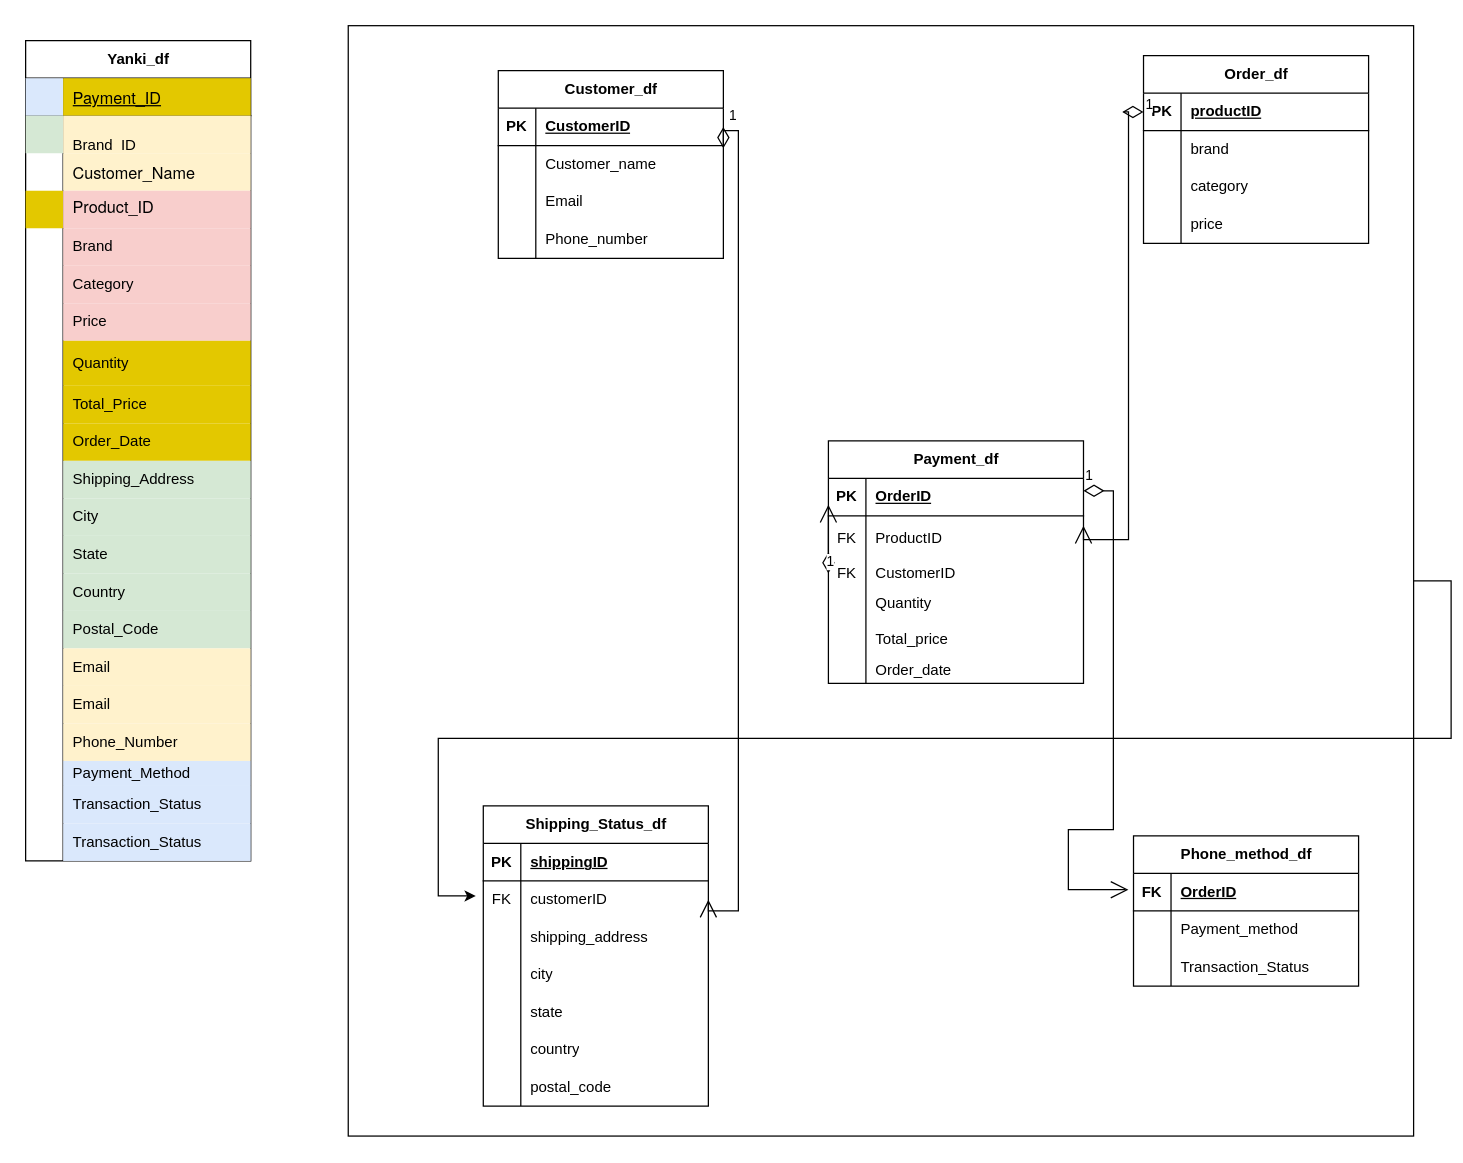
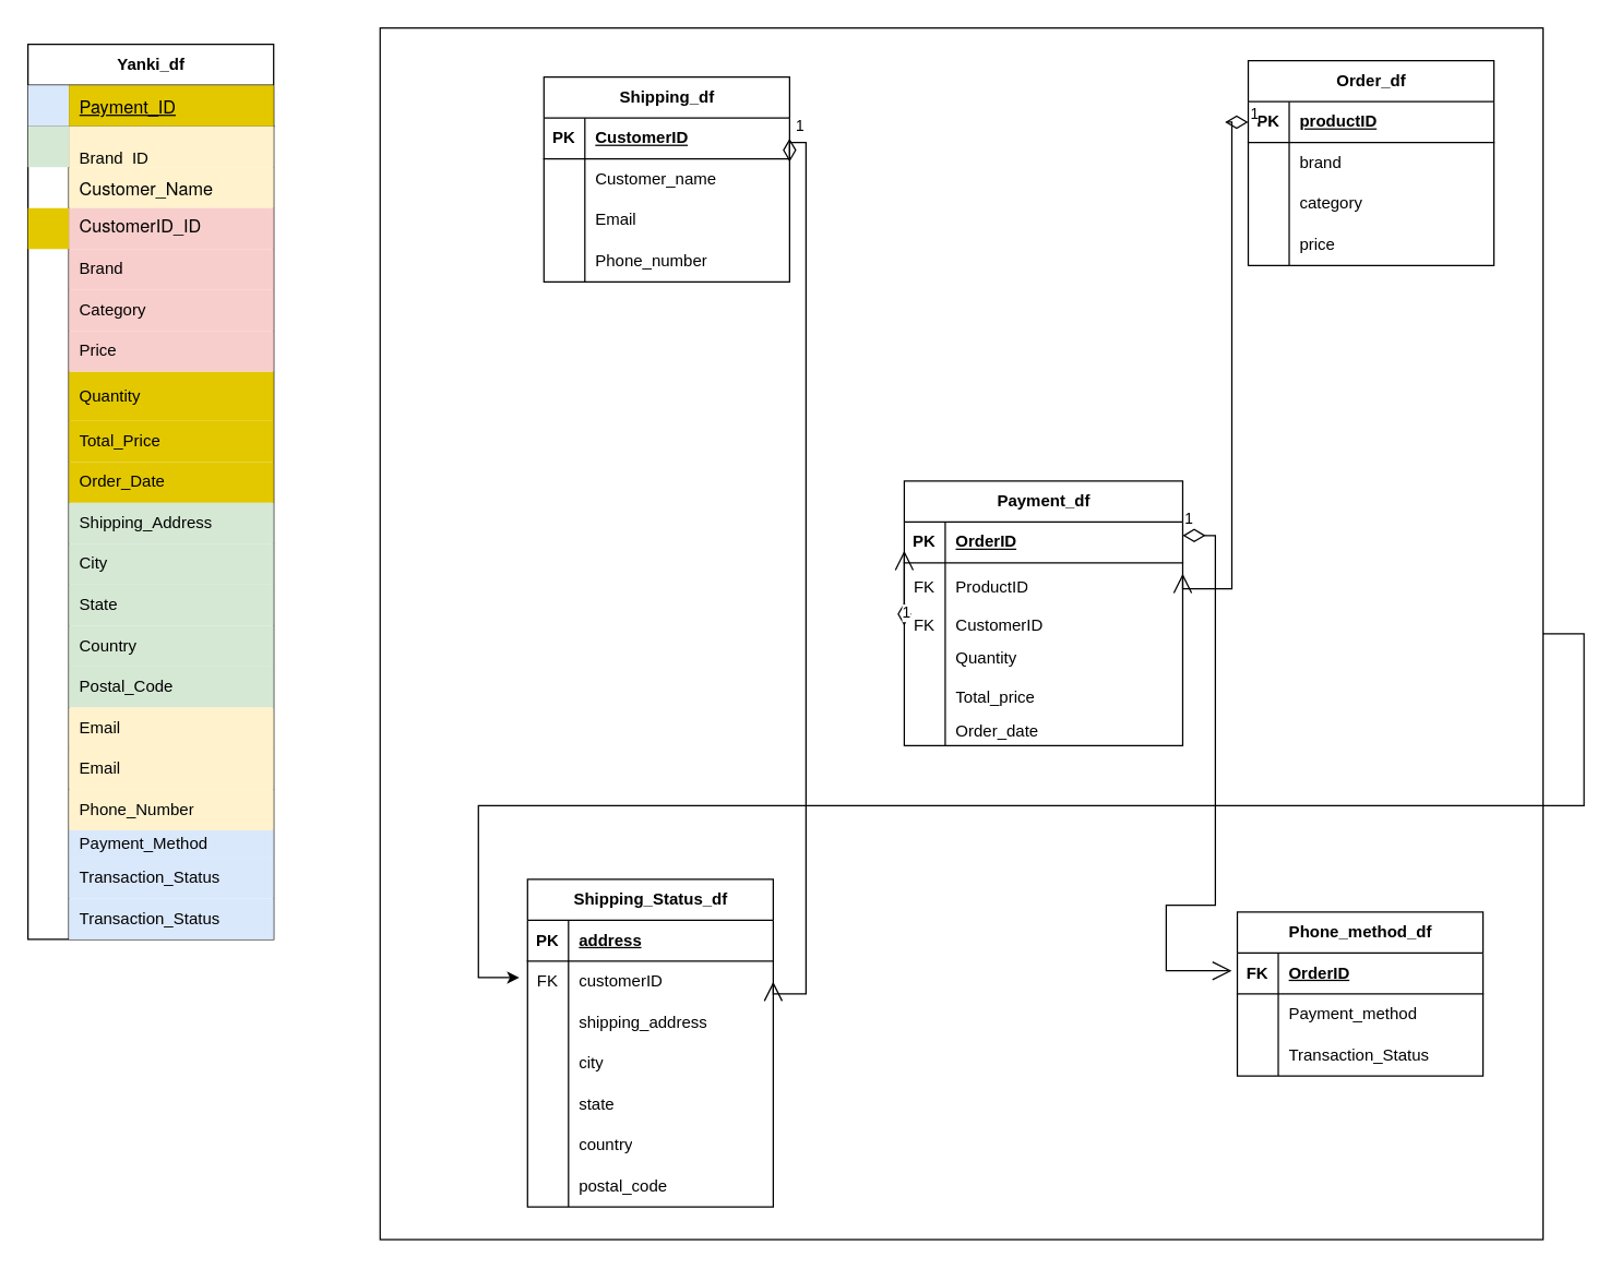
- <mxCell id="80" value="Customer_df" style="shape=table;startSize=30;container=1;collapsible=1;childLayout=tableLayout;fixedRows=1;rowLines=0;fontStyle=1;align=center;resizeLast=1;html=1;" vertex="1" parent="1"><mxGeometry x="398" y="56" width="180" height="150" as="geometry" /></mxCell>
+ <mxCell id="80" value="Shipping_df" style="shape=table;startSize=30;container=1;collapsible=1;childLayout=tableLayout;fixedRows=1;rowLines=0;fontStyle=1;align=center;resizeLast=1;html=1;" vertex="1" parent="1"><mxGeometry x="398" y="56" width="180" height="150" as="geometry" /></mxCell>
- <mxCell id="15" value="&lt;p style=&quot;margin: 0px; font-variant-numeric: normal; font-variant-east-asian: normal; font-variant-alternates: normal; font-size-adjust: none; font-kerning: auto; font-optical-sizing: auto; font-feature-settings: normal; font-variation-settings: normal; font-variant-position: normal; font-variant-emoji: normal; font-stretch: normal; font-size: 13px; line-height: normal; font-family: &amp;quot;Helvetica Neue&amp;quot;;&quot; class=&quot;p1&quot;&gt;Product_ID&lt;table&gt;&lt;tbody&gt;&lt;tr&gt;&lt;td&gt;&lt;br&gt;&lt;/td&gt;&lt;td&gt;&lt;br&gt;&lt;/td&gt;&lt;td&gt;&lt;br&gt;&lt;/td&gt;&lt;/tr&gt;&lt;tr&gt;&lt;td&gt;&lt;br&gt;&lt;/td&gt;&lt;td&gt;&lt;br&gt;&lt;/td&gt;&lt;td&gt;&lt;br&gt;&lt;/td&gt;&lt;/tr&gt;&lt;tr&gt;&lt;td&gt;&lt;br&gt;&lt;/td&gt;&lt;td&gt;&lt;br&gt;&lt;/td&gt;&lt;td&gt;&lt;br&gt;&lt;/td&gt;&lt;/tr&gt;&lt;tr&gt;&lt;td&gt;&lt;br&gt;&lt;/td&gt;&lt;td&gt;&lt;br&gt;&lt;/td&gt;&lt;td&gt;&lt;br&gt;&lt;/td&gt;&lt;/tr&gt;&lt;tr&gt;&lt;td&gt;&lt;br&gt;&lt;/td&gt;&lt;td&gt;&lt;br&gt;&lt;/td&gt;&lt;td&gt;&lt;br&gt;&lt;/td&gt;&lt;/tr&gt;&lt;tr&gt;&lt;td&gt;&lt;br&gt;&lt;/td&gt;&lt;td&gt;&lt;br&gt;&lt;/td&gt;&lt;td&gt;&lt;br&gt;&lt;/td&gt;&lt;/tr&gt;&lt;tr&gt;&lt;td&gt;&lt;br&gt;&lt;/td&gt;&lt;td&gt;&lt;br&gt;&lt;/td&gt;&lt;td&gt;&lt;br&gt;&lt;/td&gt;&lt;/tr&gt;&lt;tr&gt;&lt;td&gt;&lt;br&gt;&lt;/td&gt;&lt;td&gt;&lt;br&gt;&lt;/td&gt;&lt;td&gt;&lt;br&gt;&lt;/td&gt;&lt;/tr&gt;&lt;tr&gt;&lt;td&gt;&lt;br&gt;&lt;/td&gt;&lt;td&gt;&lt;br&gt;&lt;/td&gt;&lt;td&gt;&lt;br&gt;&lt;/td&gt;&lt;/tr&gt;&lt;tr&gt;&lt;td&gt;&lt;br&gt;&lt;/td&gt;&lt;td&gt;&lt;br&gt;&lt;/td&gt;&lt;td&gt;&lt;br&gt;&lt;/td&gt;&lt;/tr&gt;&lt;tr&gt;&lt;td&gt;&lt;br&gt;&lt;/td&gt;&lt;td&gt;&lt;br&gt;&lt;/td&gt;&lt;td&gt;&lt;br&gt;&lt;/td&gt;&lt;/tr&gt;&lt;tr&gt;&lt;td&gt;&lt;br&gt;&lt;/td&gt;&lt;td&gt;&lt;br&gt;&lt;/td&gt;&lt;td&gt;&lt;br&gt;&lt;/td&gt;&lt;/tr&gt;&lt;tr&gt;&lt;td&gt;&lt;br&gt;&lt;/td&gt;&lt;td&gt;&lt;br&gt;&lt;/td&gt;&lt;td&gt;&lt;br&gt;&lt;/td&gt;&lt;/tr&gt;&lt;tr&gt;&lt;td&gt;&lt;br&gt;&lt;/td&gt;&lt;td&gt;&lt;br&gt;&lt;/td&gt;&lt;td&gt;&lt;br&gt;&lt;/td&gt;&lt;/tr&gt;&lt;/tbody&gt;&lt;/table&gt;&lt;/p&gt;" style="shape=partialRectangle;connectable=0;fillColor=#f8cecc;top=0;left=0;bottom=0;right=0;align=left;spacingLeft=6;overflow=hidden;whiteSpace=wrap;html=1;strokeColor=#b85450;" vertex="1" parent="13"><mxGeometry x="30" width="150" height="30" as="geometry"><mxRectangle width="150" height="30" as="alternateBounds" /></mxGeometry></mxCell>
+ <mxCell id="15" value="&lt;p style=&quot;margin: 0px; font-variant-numeric: normal; font-variant-east-asian: normal; font-variant-alternates: normal; font-size-adjust: none; font-kerning: auto; font-optical-sizing: auto; font-feature-settings: normal; font-variation-settings: normal; font-variant-position: normal; font-variant-emoji: normal; font-stretch: normal; font-size: 13px; line-height: normal; font-family: &amp;quot;Helvetica Neue&amp;quot;;&quot; class=&quot;p1&quot;&gt;CustomerID_ID&lt;table&gt;&lt;tbody&gt;&lt;tr&gt;&lt;td&gt;&lt;br&gt;&lt;/td&gt;&lt;td&gt;&lt;br&gt;&lt;/td&gt;&lt;td&gt;&lt;br&gt;&lt;/td&gt;&lt;/tr&gt;&lt;tr&gt;&lt;td&gt;&lt;br&gt;&lt;/td&gt;&lt;td&gt;&lt;br&gt;&lt;/td&gt;&lt;td&gt;&lt;br&gt;&lt;/td&gt;&lt;/tr&gt;&lt;tr&gt;&lt;td&gt;&lt;br&gt;&lt;/td&gt;&lt;td&gt;&lt;br&gt;&lt;/td&gt;&lt;td&gt;&lt;br&gt;&lt;/td&gt;&lt;/tr&gt;&lt;tr&gt;&lt;td&gt;&lt;br&gt;&lt;/td&gt;&lt;td&gt;&lt;br&gt;&lt;/td&gt;&lt;td&gt;&lt;br&gt;&lt;/td&gt;&lt;/tr&gt;&lt;tr&gt;&lt;td&gt;&lt;br&gt;&lt;/td&gt;&lt;td&gt;&lt;br&gt;&lt;/td&gt;&lt;td&gt;&lt;br&gt;&lt;/td&gt;&lt;/tr&gt;&lt;tr&gt;&lt;td&gt;&lt;br&gt;&lt;/td&gt;&lt;td&gt;&lt;br&gt;&lt;/td&gt;&lt;td&gt;&lt;br&gt;&lt;/td&gt;&lt;/tr&gt;&lt;tr&gt;&lt;td&gt;&lt;br&gt;&lt;/td&gt;&lt;td&gt;&lt;br&gt;&lt;/td&gt;&lt;td&gt;&lt;br&gt;&lt;/td&gt;&lt;/tr&gt;&lt;tr&gt;&lt;td&gt;&lt;br&gt;&lt;/td&gt;&lt;td&gt;&lt;br&gt;&lt;/td&gt;&lt;td&gt;&lt;br&gt;&lt;/td&gt;&lt;/tr&gt;&lt;tr&gt;&lt;td&gt;&lt;br&gt;&lt;/td&gt;&lt;td&gt;&lt;br&gt;&lt;/td&gt;&lt;td&gt;&lt;br&gt;&lt;/td&gt;&lt;/tr&gt;&lt;tr&gt;&lt;td&gt;&lt;br&gt;&lt;/td&gt;&lt;td&gt;&lt;br&gt;&lt;/td&gt;&lt;td&gt;&lt;br&gt;&lt;/td&gt;&lt;/tr&gt;&lt;tr&gt;&lt;td&gt;&lt;br&gt;&lt;/td&gt;&lt;td&gt;&lt;br&gt;&lt;/td&gt;&lt;td&gt;&lt;br&gt;&lt;/td&gt;&lt;/tr&gt;&lt;tr&gt;&lt;td&gt;&lt;br&gt;&lt;/td&gt;&lt;td&gt;&lt;br&gt;&lt;/td&gt;&lt;td&gt;&lt;br&gt;&lt;/td&gt;&lt;/tr&gt;&lt;tr&gt;&lt;td&gt;&lt;br&gt;&lt;/td&gt;&lt;td&gt;&lt;br&gt;&lt;/td&gt;&lt;td&gt;&lt;br&gt;&lt;/td&gt;&lt;/tr&gt;&lt;tr&gt;&lt;td&gt;&lt;br&gt;&lt;/td&gt;&lt;td&gt;&lt;br&gt;&lt;/td&gt;&lt;td&gt;&lt;br&gt;&lt;/td&gt;&lt;/tr&gt;&lt;/tbody&gt;&lt;/table&gt;&lt;/p&gt;" style="shape=partialRectangle;connectable=0;fillColor=#f8cecc;top=0;left=0;bottom=0;right=0;align=left;spacingLeft=6;overflow=hidden;whiteSpace=wrap;html=1;strokeColor=#b85450;" vertex="1" parent="13"><mxGeometry x="30" width="150" height="30" as="geometry"><mxRectangle width="150" height="30" as="alternateBounds" /></mxGeometry></mxCell>
- <mxCell id="96" value="shippingID" style="shape=partialRectangle;connectable=0;fillColor=none;top=0;left=0;bottom=0;right=0;align=left;spacingLeft=6;fontStyle=5;overflow=hidden;whiteSpace=wrap;html=1;" vertex="1" parent="94"><mxGeometry x="30" width="150" height="30" as="geometry"><mxRectangle width="150" height="30" as="alternateBounds" /></mxGeometry></mxCell>
+ <mxCell id="96" value="address" style="shape=partialRectangle;connectable=0;fillColor=none;top=0;left=0;bottom=0;right=0;align=left;spacingLeft=6;fontStyle=5;overflow=hidden;whiteSpace=wrap;html=1;" vertex="1" parent="94"><mxGeometry x="30" width="150" height="30" as="geometry"><mxRectangle width="150" height="30" as="alternateBounds" /></mxGeometry></mxCell>
